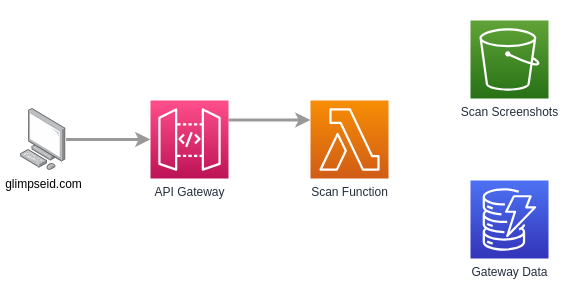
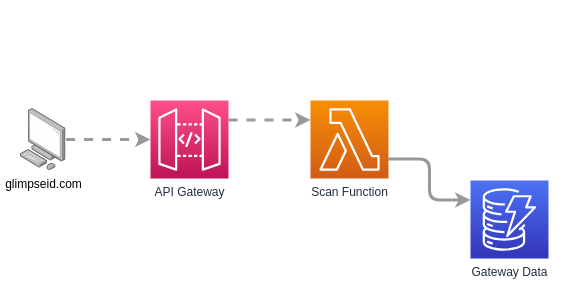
- <mxCell id="4" value="Scan Screenshots" style="sketch=0;points=[[0,0,0],[0.25,0,0],[0.5,0,0],[0.75,0,0],[1,0,0],[0,1,0],[0.25,1,0],[0.5,1,0],[0.75,1,0],[1,1,0],[0,0.25,0],[0,0.5,0],[0,0.75,0],[1,0.25,0],[1,0.5,0],[1,0.75,0]];outlineConnect=0;fontColor=#232F3E;gradientColor=#60A337;gradientDirection=north;fillColor=#277116;strokeColor=#ffffff;dashed=0;verticalLabelPosition=bottom;verticalAlign=top;align=center;html=1;fontSize=12;fontStyle=0;aspect=fixed;shape=mxgraph.aws4.resourceIcon;resIcon=mxgraph.aws4.s3;" vertex="1" parent="1"><mxGeometry x="470" y="20" width="78" height="78" as="geometry" /></mxCell>
- <mxCell id="8" style="edgeStyle=orthogonalEdgeStyle;rounded=1;orthogonalLoop=1;jettySize=auto;html=1;exitX=1;exitY=0.25;exitDx=0;exitDy=0;exitPerimeter=0;entryX=0;entryY=0.25;entryDx=0;entryDy=0;entryPerimeter=0;startArrow=none;startFill=0;strokeColor=#999999;strokeWidth=3;" edge="1" parent="1" source="9" target="7"><mxGeometry relative="1" as="geometry" /></mxCell>
+ <mxCell id="8" style="edgeStyle=orthogonalEdgeStyle;rounded=1;orthogonalLoop=1;jettySize=auto;html=1;exitX=1;exitY=0.25;exitDx=0;exitDy=0;exitPerimeter=0;entryX=0;entryY=0.25;entryDx=0;entryDy=0;entryPerimeter=0;startArrow=none;startFill=0;strokeColor=#999999;strokeWidth=3;dashed=1;" edge="1" parent="1" source="9" target="7"><mxGeometry relative="1" as="geometry" /></mxCell>
- <mxCell id="2" style="edgeStyle=orthogonalEdgeStyle;rounded=1;orthogonalLoop=1;jettySize=auto;html=1;entryX=0;entryY=0.5;entryDx=0;entryDy=0;entryPerimeter=0;strokeColor=#999999;strokeWidth=3;" edge="1" parent="1" source="3" target="9"><mxGeometry relative="1" as="geometry" /></mxCell>
+ <mxCell id="2" style="edgeStyle=orthogonalEdgeStyle;rounded=1;orthogonalLoop=1;jettySize=auto;html=1;entryX=0;entryY=0.5;entryDx=0;entryDy=0;entryPerimeter=0;strokeColor=#999999;strokeWidth=3;dashed=1;" edge="1" parent="1" source="3" target="9"><mxGeometry relative="1" as="geometry" /></mxCell>
+ <mxCell id="6" style="edgeStyle=orthogonalEdgeStyle;rounded=1;orthogonalLoop=1;jettySize=auto;html=1;exitX=1;exitY=0.75;exitDx=0;exitDy=0;exitPerimeter=0;entryX=0;entryY=0.25;entryDx=0;entryDy=0;entryPerimeter=0;startArrow=none;startFill=0;strokeColor=#999999;strokeWidth=3;" edge="1" parent="1" source="7" target="5"><mxGeometry relative="1" as="geometry" /></mxCell>
